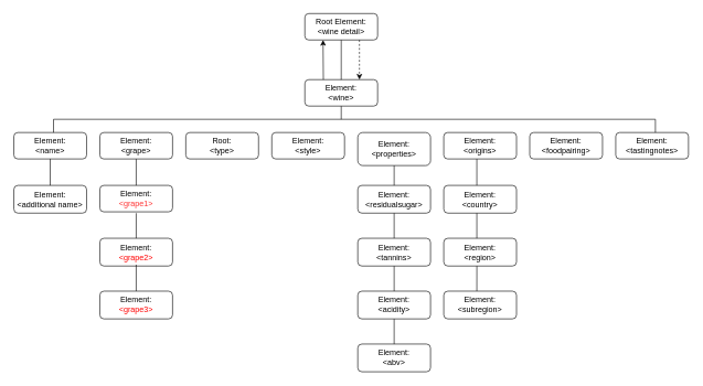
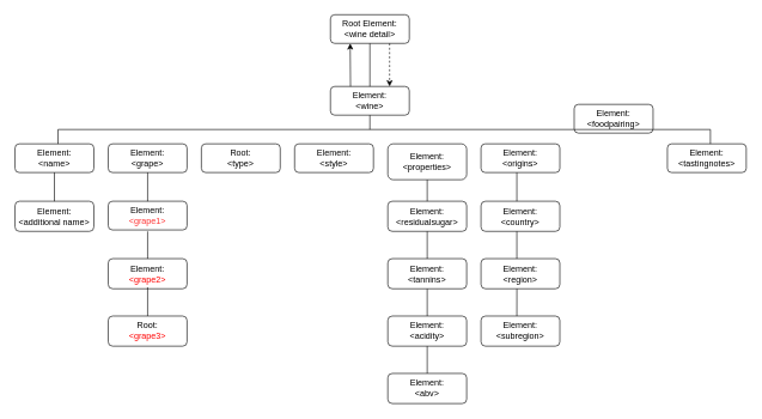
- <mxCell id="6" value="&lt;div&gt;Element:&lt;/div&gt;&lt;div&gt;&amp;lt;foodpairing&amp;gt;&lt;br&gt;&lt;/div&gt;" style="rounded=1;whiteSpace=wrap;html=1;" vertex="1" parent="1"><mxGeometry x="800" y="200" width="110" height="40" as="geometry" /></mxCell>
+ <mxCell id="6" value="&lt;div&gt;Element:&lt;/div&gt;&lt;div&gt;&amp;lt;foodpairing&amp;gt;&lt;br&gt;&lt;/div&gt;" style="rounded=1;whiteSpace=wrap;html=1;" vertex="1" parent="1"><mxGeometry x="800" y="145" width="110" height="40" as="geometry" /></mxCell>
- <mxCell id="13" value="&lt;div&gt;Element:&lt;/div&gt;&lt;div&gt;&lt;font color=&quot;#FF0000&quot;&gt;&amp;lt;grape3&amp;gt;&lt;/font&gt;&lt;br&gt;&lt;/div&gt;" style="rounded=1;whiteSpace=wrap;html=1;" vertex="1" parent="1"><mxGeometry x="150" y="440" width="110" height="42" as="geometry" /></mxCell>
+ <mxCell id="13" value="&lt;div&gt;Root:&lt;/div&gt;&lt;div&gt;&lt;font color=&quot;#FF0000&quot;&gt;&amp;lt;grape3&amp;gt;&lt;/font&gt;&lt;br&gt;&lt;/div&gt;" style="rounded=1;whiteSpace=wrap;html=1;" vertex="1" parent="1"><mxGeometry x="150" y="440" width="110" height="42" as="geometry" /></mxCell>
